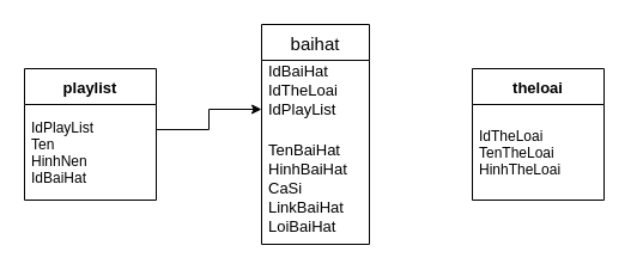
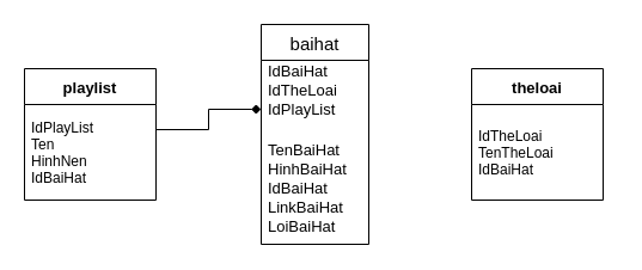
- <mxCell id="2" style="edgeStyle=orthogonalEdgeStyle;rounded=0;orthogonalLoop=1;jettySize=auto;html=1;entryX=0;entryY=0.707;entryDx=0;entryDy=0;entryPerimeter=0;fontSize=13;" parent="1" source="3" target="8" edge="1"><mxGeometry relative="1" as="geometry"><Array as="points"><mxPoint x="174" y="108" /><mxPoint x="174" y="91" /></Array></mxGeometry></mxCell>
+ <mxCell id="2" style="edgeStyle=orthogonalEdgeStyle;rounded=0;orthogonalLoop=1;jettySize=auto;html=1;entryX=0;entryY=0.707;entryDx=0;entryDy=0;entryPerimeter=0;fontSize=13;endArrow=diamond;" parent="1" source="3" target="8" edge="1"><mxGeometry relative="1" as="geometry"><Array as="points"><mxPoint x="174" y="108" /><mxPoint x="174" y="91" /></Array></mxGeometry></mxCell>
- <mxCell id="6" value="IdTheLoai&#10;TenTheLoai&#10;HinhTheLoai" style="text;strokeColor=none;fillColor=none;align=left;verticalAlign=middle;spacingLeft=4;spacingRight=4;overflow=hidden;points=[[0,0.5],[1,0.5]];portConstraint=eastwest;rotatable=0;" parent="5" vertex="1"><mxGeometry y="30" width="121" height="80" as="geometry" /></mxCell>
+ <mxCell id="6" value="IdTheLoai&#10;TenTheLoai&#10;IdBaiHat" style="text;strokeColor=none;fillColor=none;align=left;verticalAlign=middle;spacingLeft=4;spacingRight=4;overflow=hidden;points=[[0,0.5],[1,0.5]];portConstraint=eastwest;rotatable=0;" parent="5" vertex="1"><mxGeometry y="30" width="121" height="80" as="geometry" /></mxCell>
- <mxCell id="9" value="TenBaiHat&#10;HinhBaiHat&#10;CaSi&#10;LinkBaiHat&#10;LoiBaiHat" style="text;strokeColor=none;fillColor=none;align=left;verticalAlign=middle;spacingLeft=4;spacingRight=4;overflow=hidden;points=[[0,0.5],[1,0.5]];portConstraint=eastwest;rotatable=0;fontSize=13;" parent="7" vertex="1"><mxGeometry y="88" width="90" height="96" as="geometry" /></mxCell>
+ <mxCell id="9" value="TenBaiHat&#10;HinhBaiHat&#10;IdBaiHat&#10;LinkBaiHat&#10;LoiBaiHat" style="text;strokeColor=none;fillColor=none;align=left;verticalAlign=middle;spacingLeft=4;spacingRight=4;overflow=hidden;points=[[0,0.5],[1,0.5]];portConstraint=eastwest;rotatable=0;fontSize=13;" parent="7" vertex="1"><mxGeometry y="88" width="90" height="96" as="geometry" /></mxCell>
